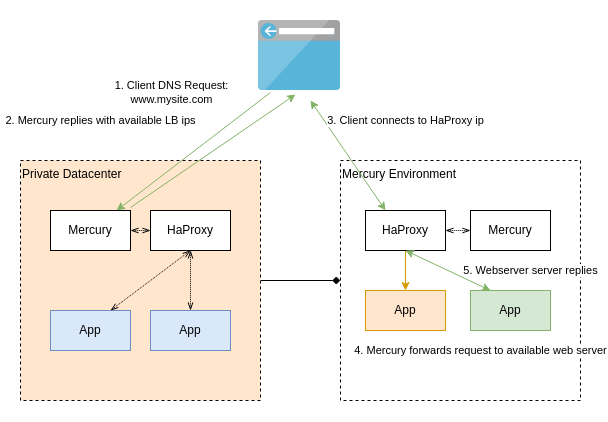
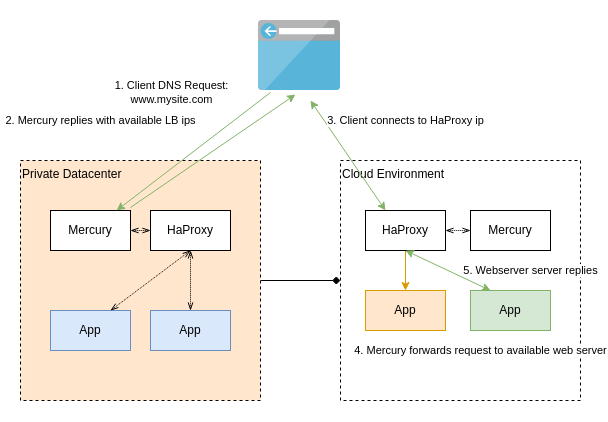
- <mxCell id="8" value="Mercury Environment" style="whiteSpace=wrap;html=1;aspect=fixed;verticalAlign=top;align=left;dashed=1;" parent="1" vertex="1"><mxGeometry x="340" y="160" width="240" height="240" as="geometry" /></mxCell>
+ <mxCell id="8" value="Cloud Environment" style="whiteSpace=wrap;html=1;aspect=fixed;verticalAlign=top;align=left;dashed=1;" parent="1" vertex="1"><mxGeometry x="340" y="160" width="240" height="240" as="geometry" /></mxCell>
